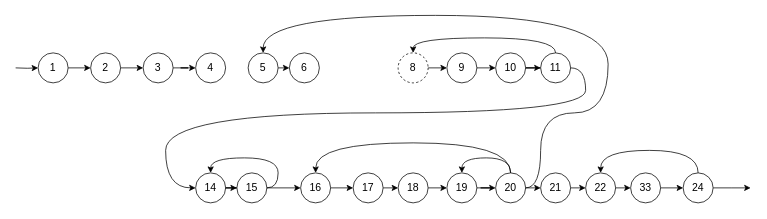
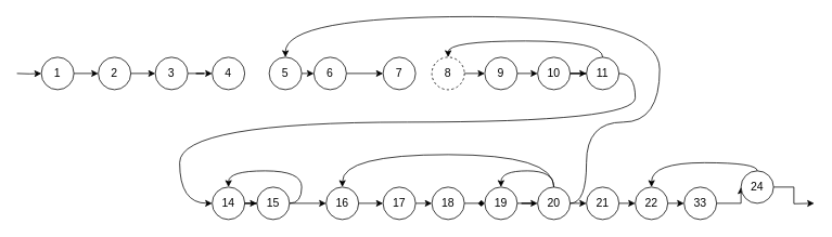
+ <mxCell id="11" style="edgeStyle=orthogonalEdgeStyle;rounded=0;orthogonalLoop=1;jettySize=auto;html=1;exitX=1;exitY=0.5;exitDx=0;exitDy=0;entryX=0;entryY=0.5;entryDx=0;entryDy=0;" parent="1" source="12" target="13" edge="1"><mxGeometry relative="1" as="geometry" /></mxCell>
+ <mxCell id="13" value="&lt;font style=&quot;font-size: 14px&quot;&gt;7&lt;/font&gt;" style="ellipse;whiteSpace=wrap;html=1;aspect=fixed;" parent="1" vertex="1"><mxGeometry x="470" y="70" width="40" height="40" as="geometry" /></mxCell>
- <mxCell id="29" style="edgeStyle=orthogonalEdgeStyle;rounded=0;orthogonalLoop=1;jettySize=auto;html=1;exitX=1;exitY=0.5;exitDx=0;exitDy=0;entryX=0;entryY=0.5;entryDx=0;entryDy=0;" parent="1" source="30" target="32" edge="1"><mxGeometry relative="1" as="geometry" /></mxCell>
+ <mxCell id="29" style="edgeStyle=orthogonalEdgeStyle;rounded=0;orthogonalLoop=1;jettySize=auto;html=1;exitX=1;exitY=0.5;exitDx=0;exitDy=0;entryX=0;entryY=0.5;entryDx=0;entryDy=0;endArrow=diamond;" parent="1" source="30" target="32" edge="1"><mxGeometry relative="1" as="geometry" /></mxCell>
- <mxCell id="48" value="&lt;span style=&quot;font-size: 14px&quot;&gt;24&lt;/span&gt;" style="ellipse;whiteSpace=wrap;html=1;aspect=fixed;" parent="1" vertex="1"><mxGeometry x="910" y="230" width="40" height="40" as="geometry" /></mxCell>
+ <mxCell id="48" value="&lt;span style=&quot;font-size: 14px&quot;&gt;24&lt;/span&gt;" style="ellipse;whiteSpace=wrap;html=1;aspect=fixed;" parent="1" vertex="1"><mxGeometry x="910" y="210" width="40" height="40" as="geometry" /></mxCell>
